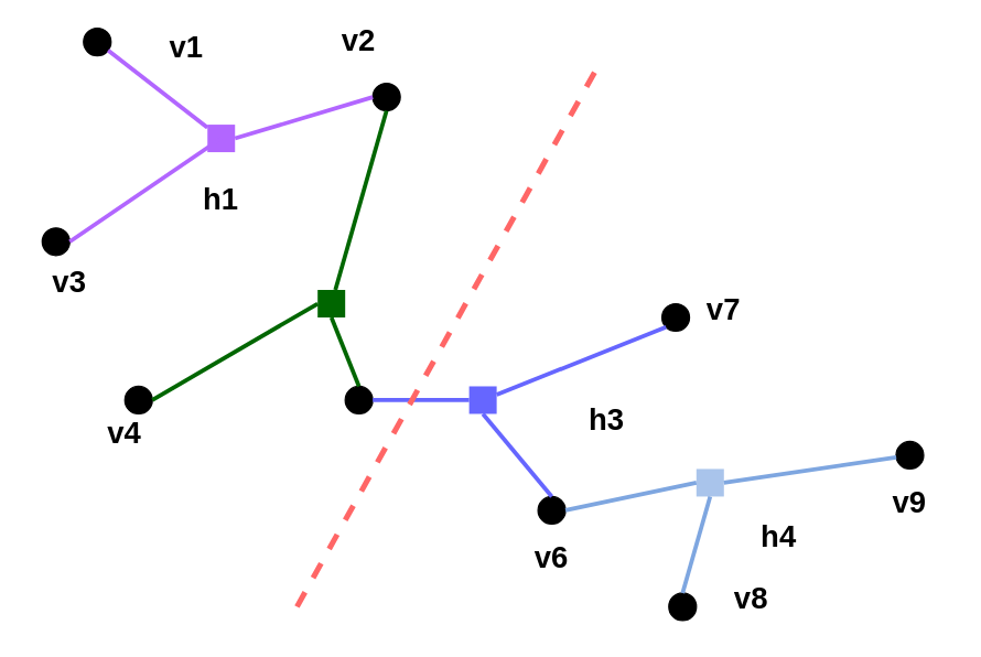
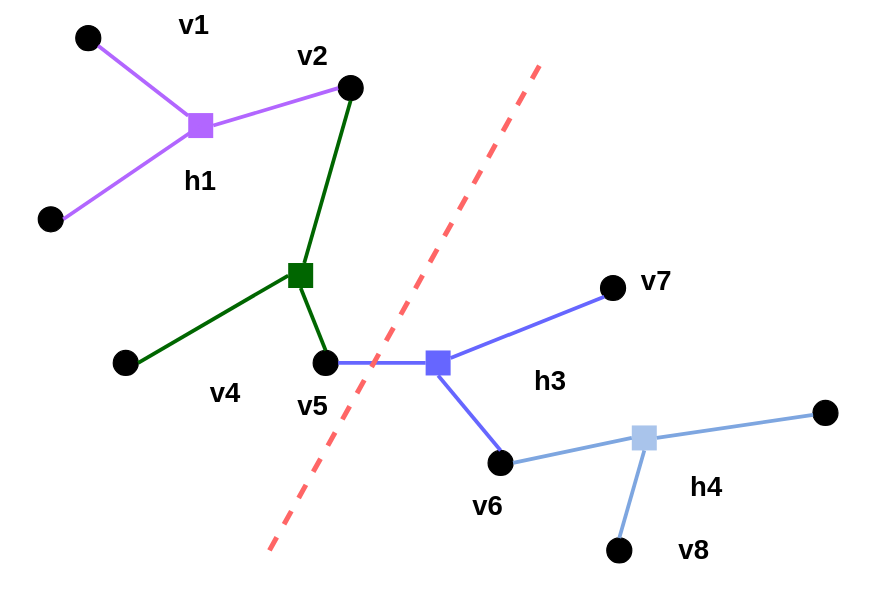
- <mxCell id="15" value="&lt;b&gt;&lt;font style=&quot;font-size: 22px;&quot;&gt;v2&lt;/font&gt;&lt;/b&gt;" style="text;html=1;align=center;verticalAlign=middle;whiteSpace=wrap;rounded=0;" parent="1" vertex="1"><mxGeometry x="230" y="15" width="60" height="30" as="geometry" /></mxCell>
+ <mxCell id="15" value="&lt;b&gt;&lt;font style=&quot;font-size: 22px;&quot;&gt;v2&lt;/font&gt;&lt;/b&gt;" style="text;html=1;align=center;verticalAlign=middle;whiteSpace=wrap;rounded=0;" parent="1" vertex="1"><mxGeometry x="220" y="30" width="60" height="30" as="geometry" /></mxCell>
- <mxCell id="16" value="&lt;b&gt;&lt;font style=&quot;font-size: 22px;&quot;&gt;v1&lt;/font&gt;&lt;/b&gt;" style="text;html=1;align=center;verticalAlign=middle;whiteSpace=wrap;rounded=0;" parent="1" vertex="1"><mxGeometry x="105" y="20" width="60" height="30" as="geometry" /></mxCell>
+ <mxCell id="16" value="&lt;b&gt;&lt;font style=&quot;font-size: 22px;&quot;&gt;v1&lt;/font&gt;&lt;/b&gt;" style="text;html=1;align=center;verticalAlign=middle;whiteSpace=wrap;rounded=0;" parent="1" vertex="1"><mxGeometry x="125" y="5" width="60" height="30" as="geometry" /></mxCell>
- <mxCell id="18" value="&lt;b&gt;&lt;font style=&quot;font-size: 22px;&quot;&gt;v3&lt;/font&gt;&lt;/b&gt;" style="text;html=1;align=center;verticalAlign=middle;whiteSpace=wrap;rounded=0;" parent="1" vertex="1"><mxGeometry y="190" width="60" height="30" as="geometry" x="20" /></mxCell>
- <mxCell id="14" value="&lt;b&gt;&lt;font style=&quot;font-size: 22px;&quot;&gt;v4&lt;/font&gt;&lt;/b&gt;" style="text;html=1;align=center;verticalAlign=middle;whiteSpace=wrap;rounded=0;" parent="1" vertex="1"><mxGeometry x="60" y="300" width="60" height="30" as="geometry" /></mxCell>
+ <mxCell id="14" value="&lt;b&gt;&lt;font style=&quot;font-size: 22px;&quot;&gt;v4&lt;/font&gt;&lt;/b&gt;" style="text;html=1;align=center;verticalAlign=middle;whiteSpace=wrap;rounded=0;" parent="1" vertex="1"><mxGeometry x="150" y="300" width="60" height="30" as="geometry" /></mxCell>
+ <mxCell id="12" value="&lt;b&gt;&lt;font style=&quot;font-size: 22px;&quot;&gt;v5&lt;/font&gt;&lt;/b&gt;" style="text;html=1;align=center;verticalAlign=middle;whiteSpace=wrap;rounded=0;" parent="1" vertex="1"><mxGeometry x="220" y="310" width="60" height="30" as="geometry" /></mxCell>
- <mxCell id="19" value="&lt;b&gt;&lt;font style=&quot;font-size: 22px;&quot;&gt;v9&lt;/font&gt;&lt;/b&gt;" style="text;html=1;align=center;verticalAlign=middle;whiteSpace=wrap;rounded=0;" parent="1" vertex="1"><mxGeometry x="630" y="350" width="60" height="30" as="geometry" /></mxCell>
- <mxCell id="13" value="&lt;b&gt;&lt;font style=&quot;font-size: 22px;&quot;&gt;v6&lt;/font&gt;&lt;/b&gt;" style="text;html=1;align=center;verticalAlign=middle;whiteSpace=wrap;rounded=0;" parent="1" vertex="1"><mxGeometry x="370" y="390" width="60" height="30" as="geometry" /></mxCell>
+ <mxCell id="13" value="&lt;b&gt;&lt;font style=&quot;font-size: 22px;&quot;&gt;v6&lt;/font&gt;&lt;/b&gt;" style="text;html=1;align=center;verticalAlign=middle;whiteSpace=wrap;rounded=0;" parent="1" vertex="1"><mxGeometry x="360" y="390" width="60" height="30" as="geometry" /></mxCell>
- <mxCell id="17" value="&lt;b&gt;&lt;font style=&quot;font-size: 22px;&quot;&gt;v8&lt;/font&gt;&lt;/b&gt;" style="text;html=1;align=center;verticalAlign=middle;whiteSpace=wrap;rounded=0;" parent="1" vertex="1"><mxGeometry x="515" y="420" width="60" height="30" as="geometry" /></mxCell>
+ <mxCell id="17" value="&lt;b&gt;&lt;font style=&quot;font-size: 22px;&quot;&gt;v8&lt;/font&gt;&lt;/b&gt;" style="text;html=1;align=center;verticalAlign=middle;whiteSpace=wrap;rounded=0;" parent="1" vertex="1"><mxGeometry x="525" y="425" width="60" height="30" as="geometry" /></mxCell>
